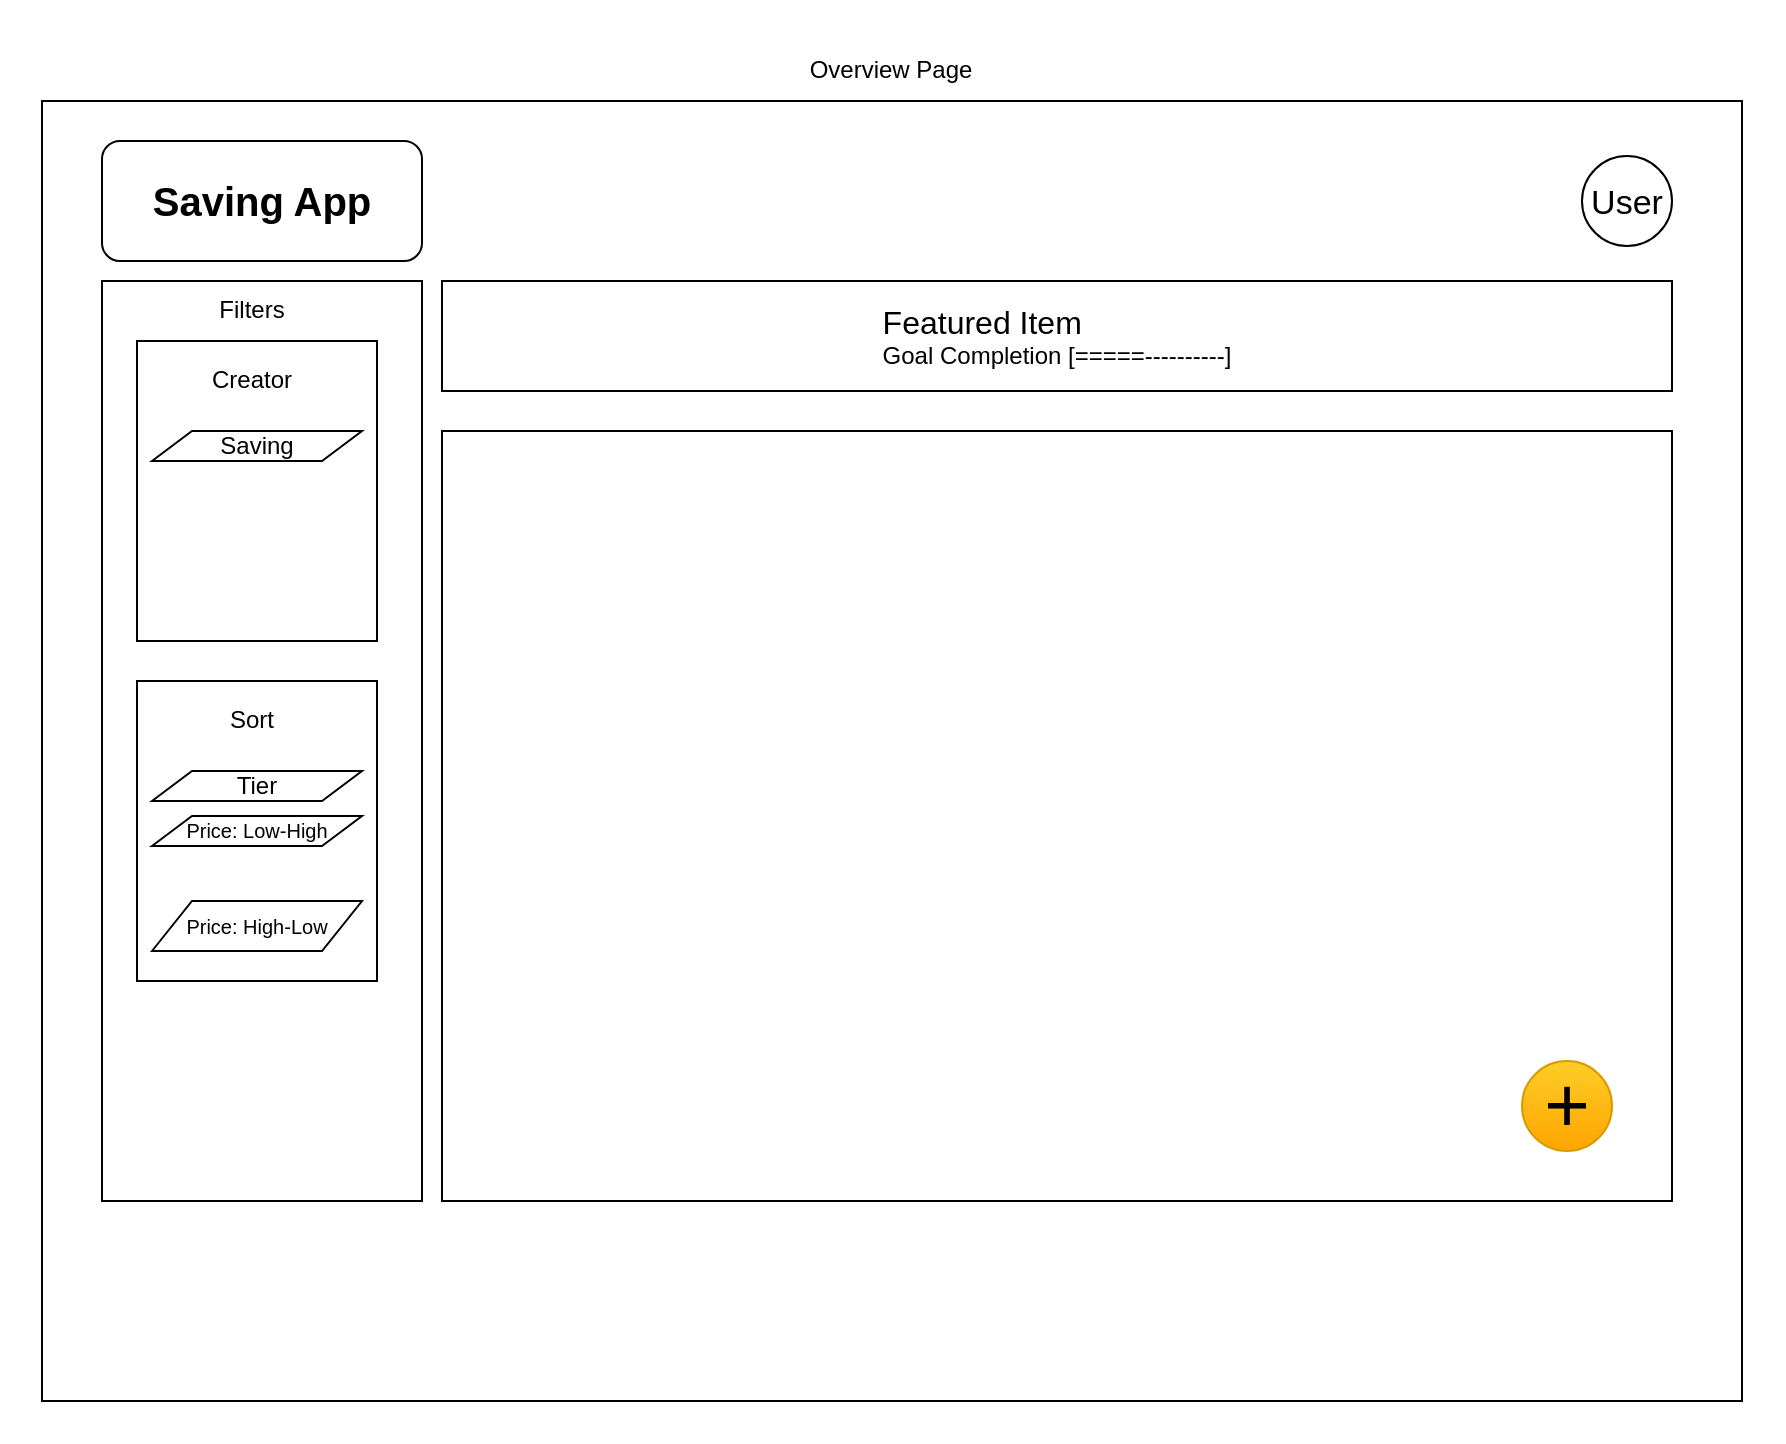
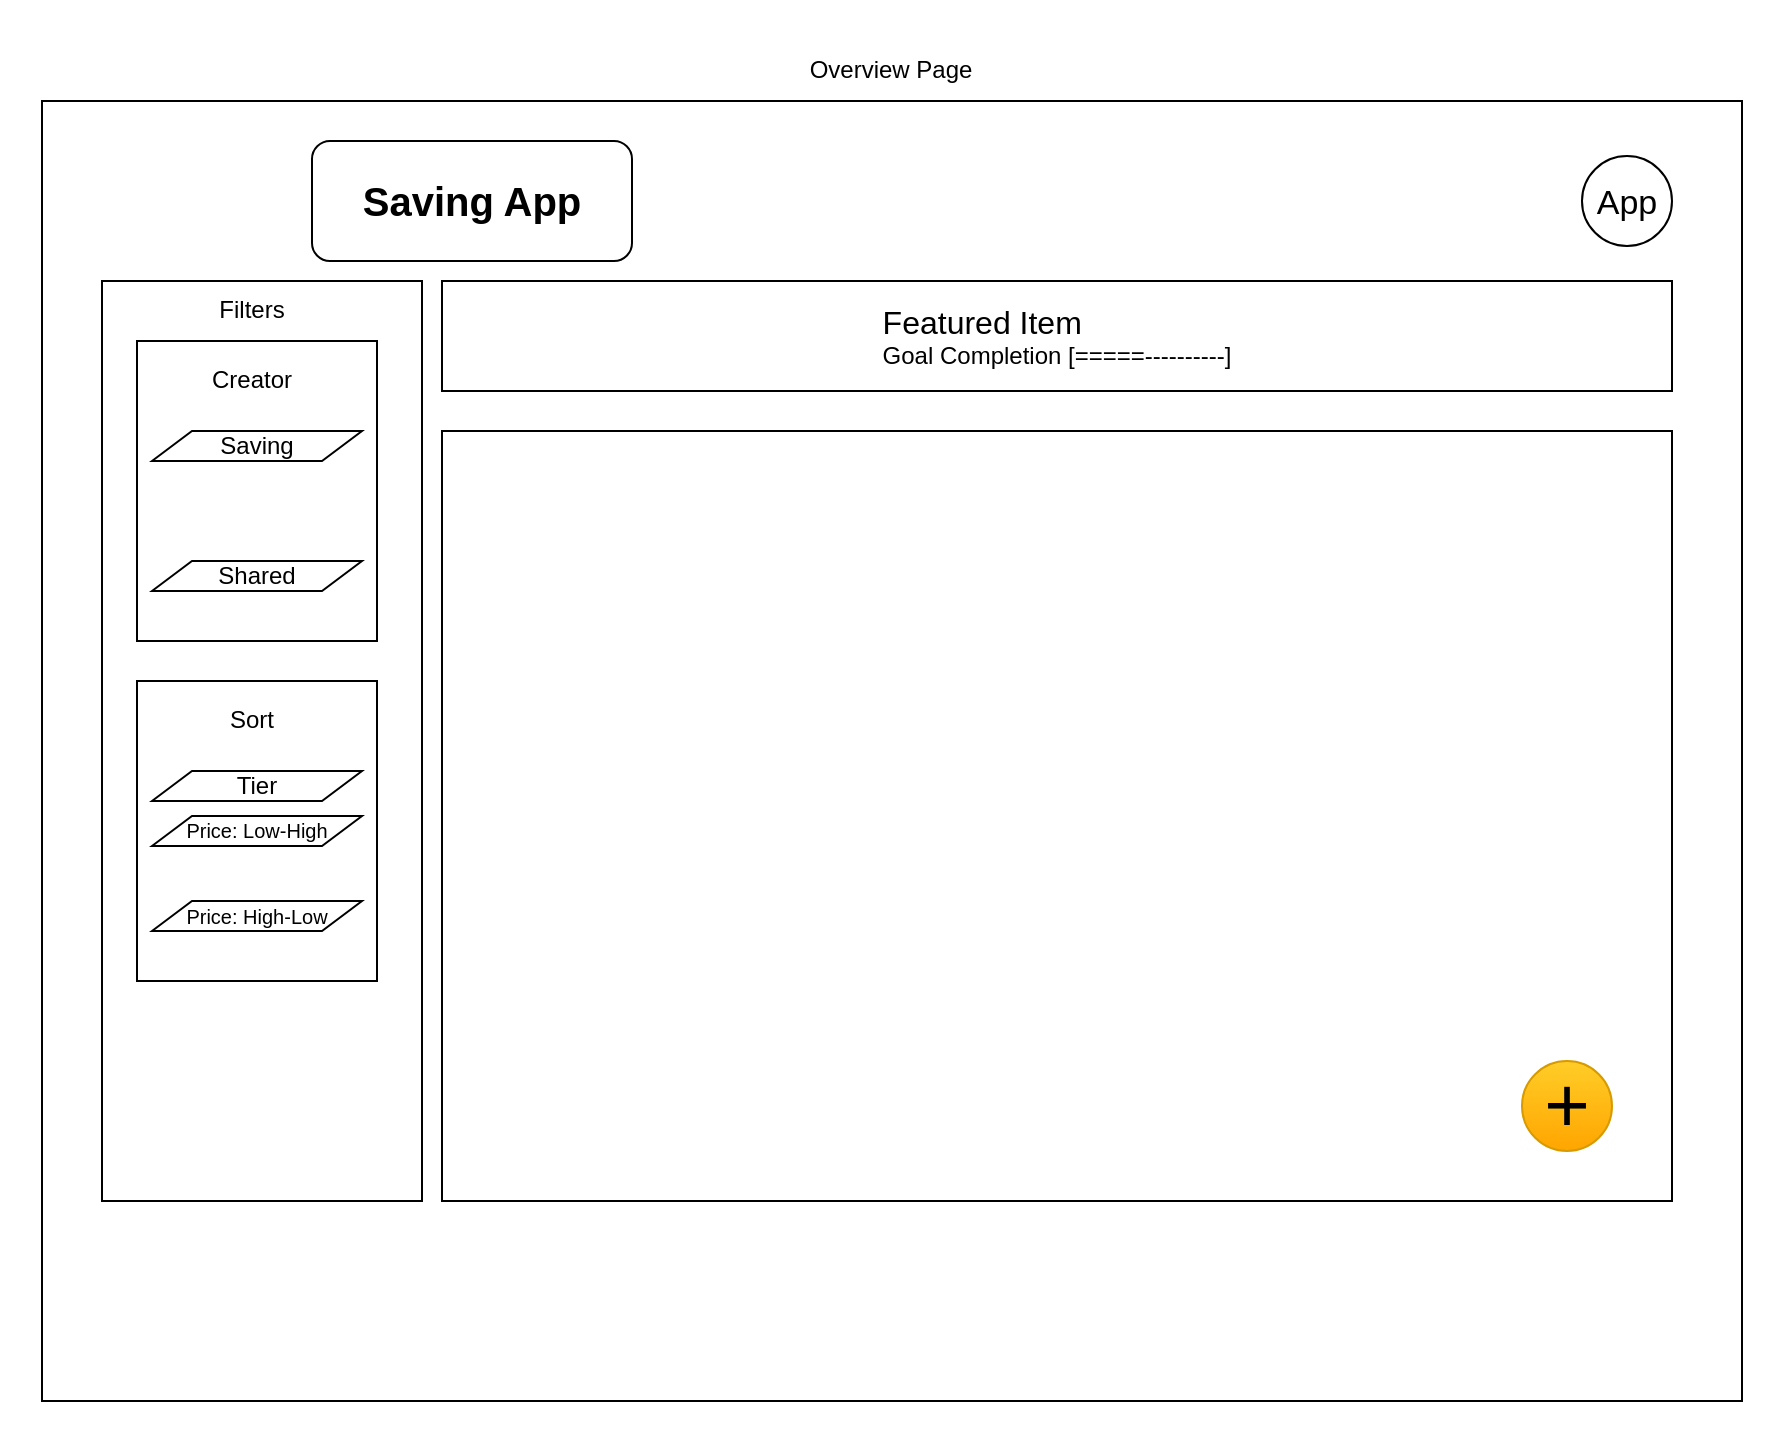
- <mxCell id="21" value="&lt;font style=&quot;font-size: 20px;&quot;&gt;Saving App&lt;/font&gt;" style="rounded=1;whiteSpace=wrap;html=1;fontSize=16;fontStyle=1" vertex="1" parent="3"><mxGeometry x="30" y="20" width="160" height="60" as="geometry" /></mxCell>
+ <mxCell id="21" value="&lt;font style=&quot;font-size: 20px;&quot;&gt;Saving App&lt;/font&gt;" style="rounded=1;whiteSpace=wrap;html=1;fontSize=16;fontStyle=1" vertex="1" parent="3"><mxGeometry x="135" y="20" width="160" height="60" as="geometry" /></mxCell>
- <mxCell id="8" value="&lt;div style=&quot;text-align: justify;&quot;&gt;&lt;span style=&quot;background-color: initial;&quot;&gt;&lt;font style=&quot;font-size: 17px;&quot;&gt;User&lt;/font&gt;&lt;/span&gt;&lt;/div&gt;" style="ellipse;whiteSpace=wrap;html=1;aspect=fixed;fontSize=20;fontStyle=0" vertex="1" parent="3"><mxGeometry x="770" y="27.5" width="45" height="45" as="geometry" /></mxCell>
+ <mxCell id="8" value="&lt;div style=&quot;text-align: justify;&quot;&gt;&lt;span style=&quot;background-color: initial;&quot;&gt;&lt;font style=&quot;font-size: 17px;&quot;&gt;App&lt;/font&gt;&lt;/span&gt;&lt;/div&gt;" style="ellipse;whiteSpace=wrap;html=1;aspect=fixed;fontSize=20;fontStyle=0" vertex="1" parent="3"><mxGeometry x="770" y="27.5" width="45" height="45" as="geometry" /></mxCell>
+ <mxCell id="14" value="Shared" style="shape=parallelogram;perimeter=parallelogramPerimeter;whiteSpace=wrap;html=1;fixedSize=1;fontSize=12;" vertex="1" parent="10"><mxGeometry x="7.5" y="110" width="105" height="15" as="geometry" /></mxCell>
- <mxCell id="20" value="&lt;font style=&quot;font-size: 10px;&quot;&gt;Price: High-Low&lt;/font&gt;" style="shape=parallelogram;perimeter=parallelogramPerimeter;whiteSpace=wrap;html=1;fixedSize=1;fontSize=12;" vertex="1" parent="15"><mxGeometry x="7.5" y="110" width="105" height="25" as="geometry" /></mxCell>
+ <mxCell id="20" value="&lt;font style=&quot;font-size: 10px;&quot;&gt;Price: High-Low&lt;/font&gt;" style="shape=parallelogram;perimeter=parallelogramPerimeter;whiteSpace=wrap;html=1;fixedSize=1;fontSize=12;" vertex="1" parent="15"><mxGeometry x="7.5" y="110" width="105" height="15" as="geometry" /></mxCell>
